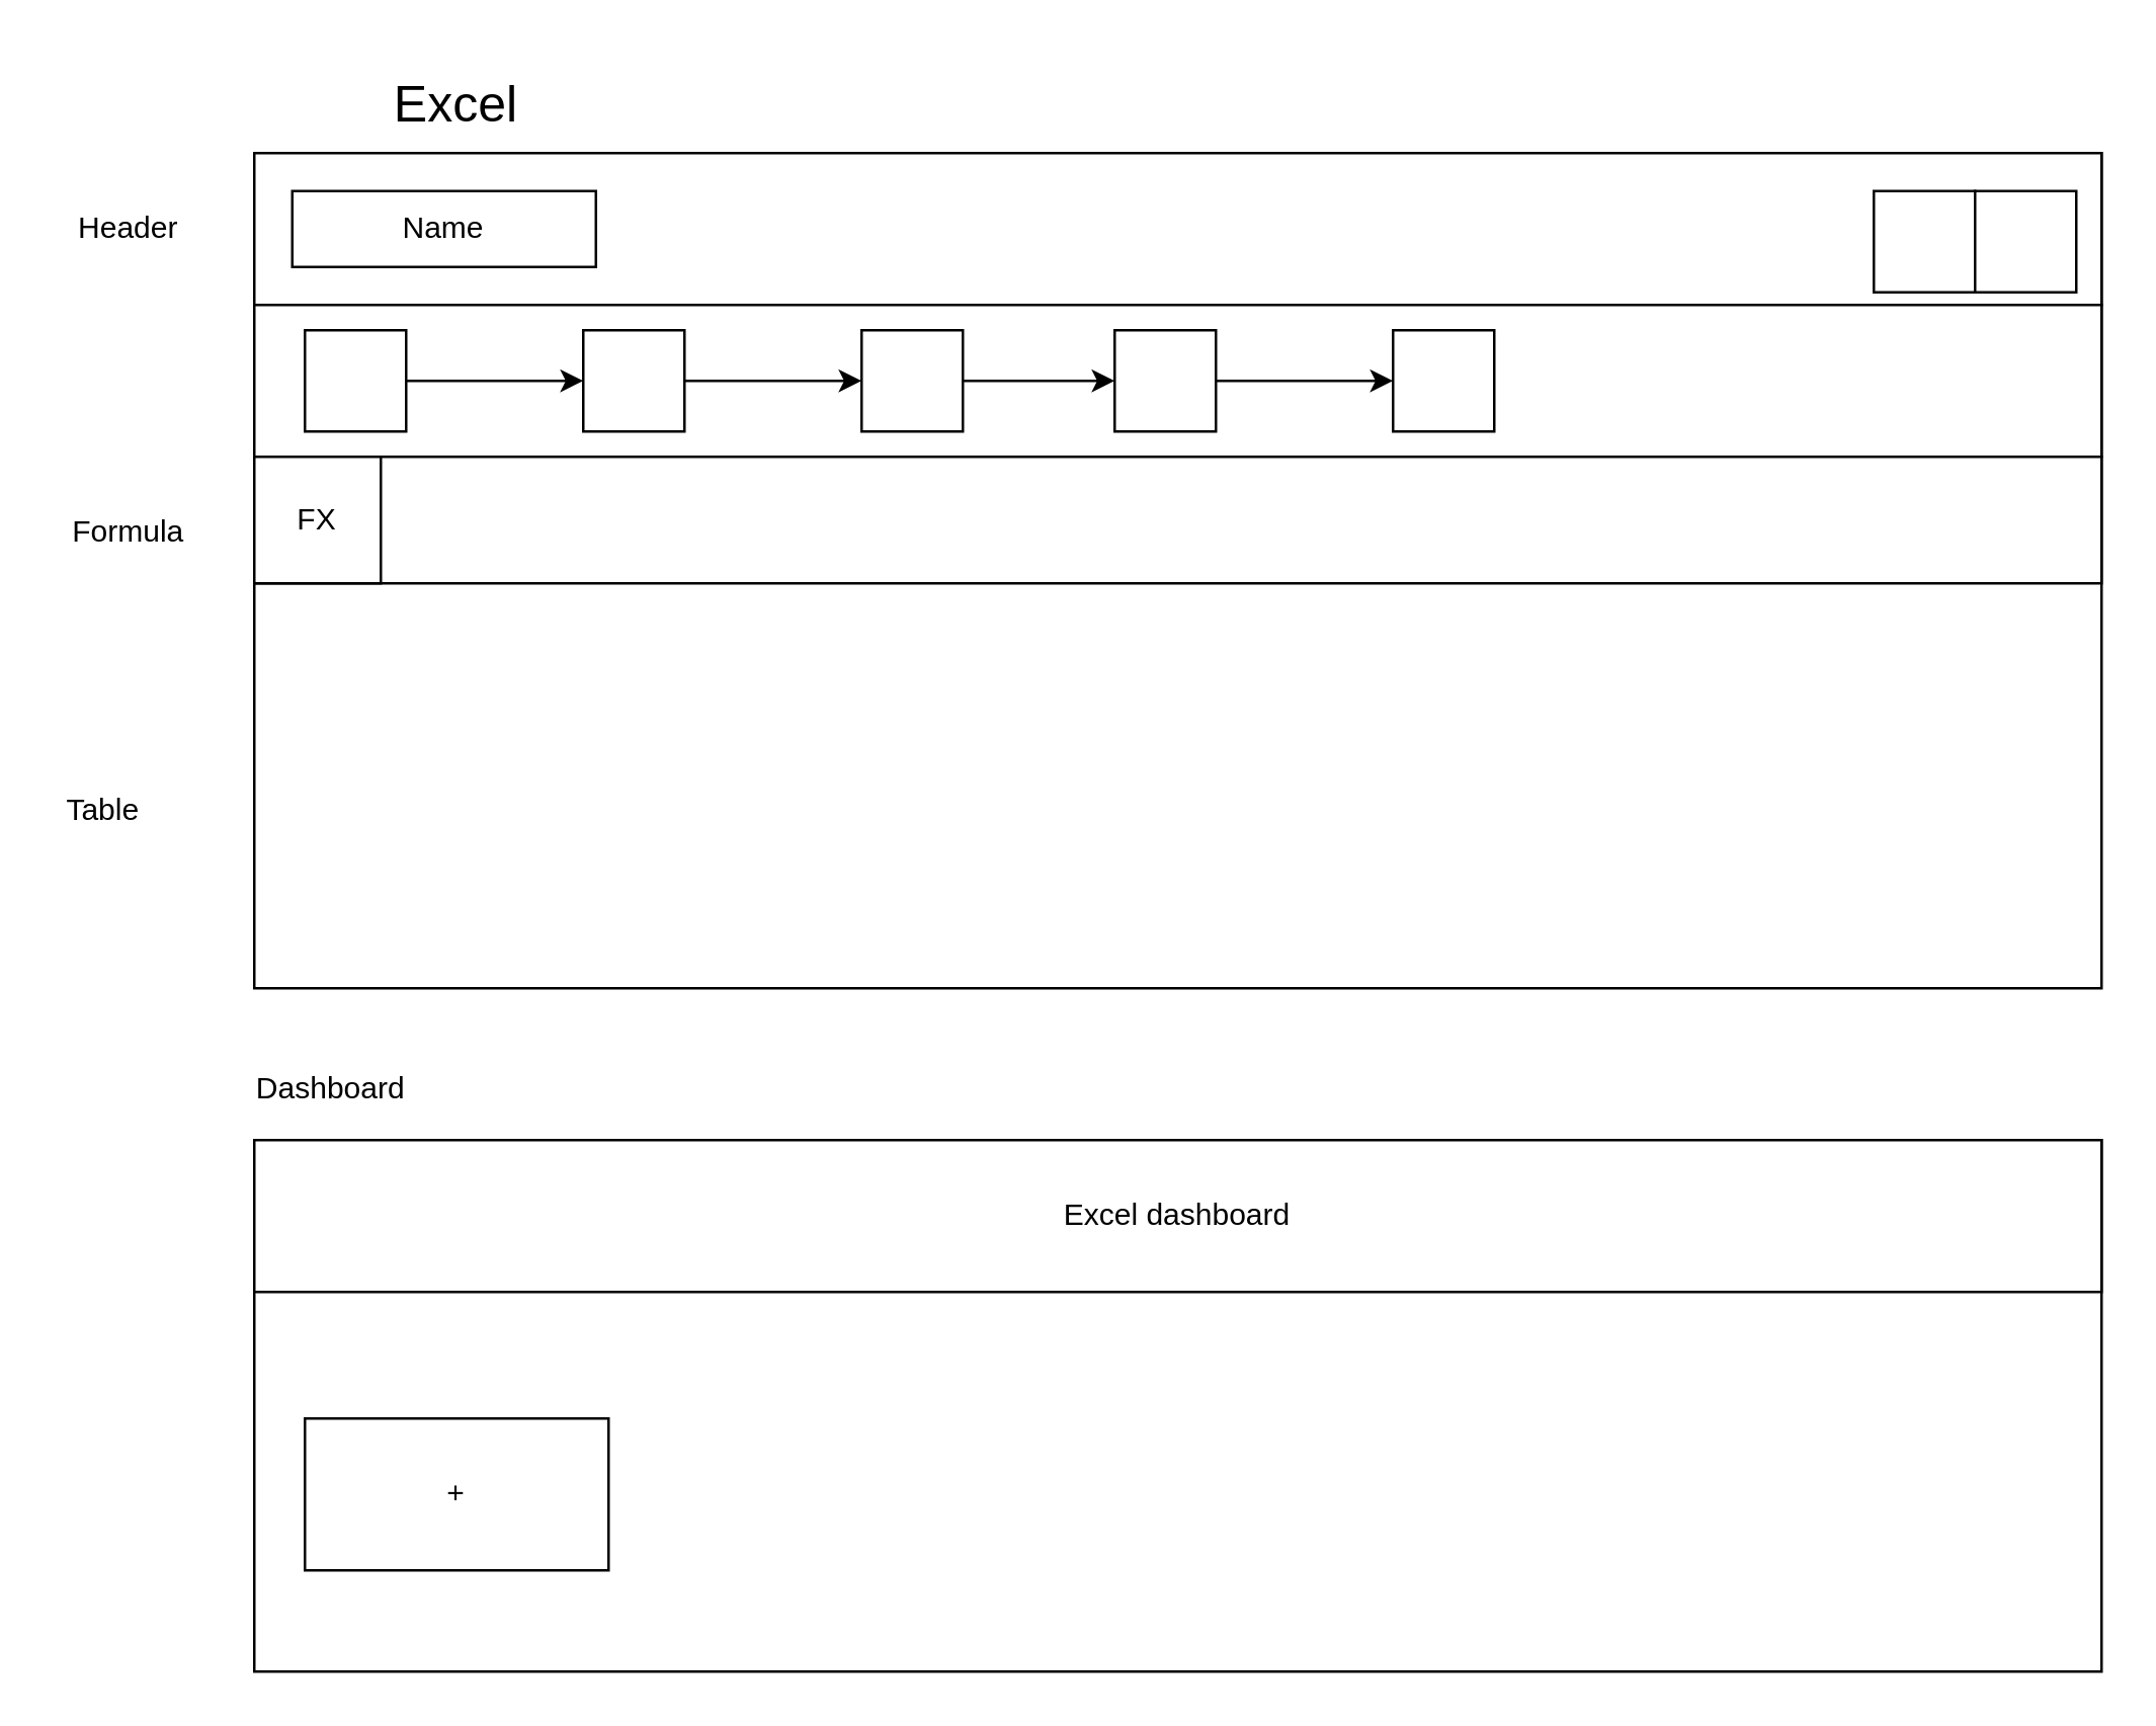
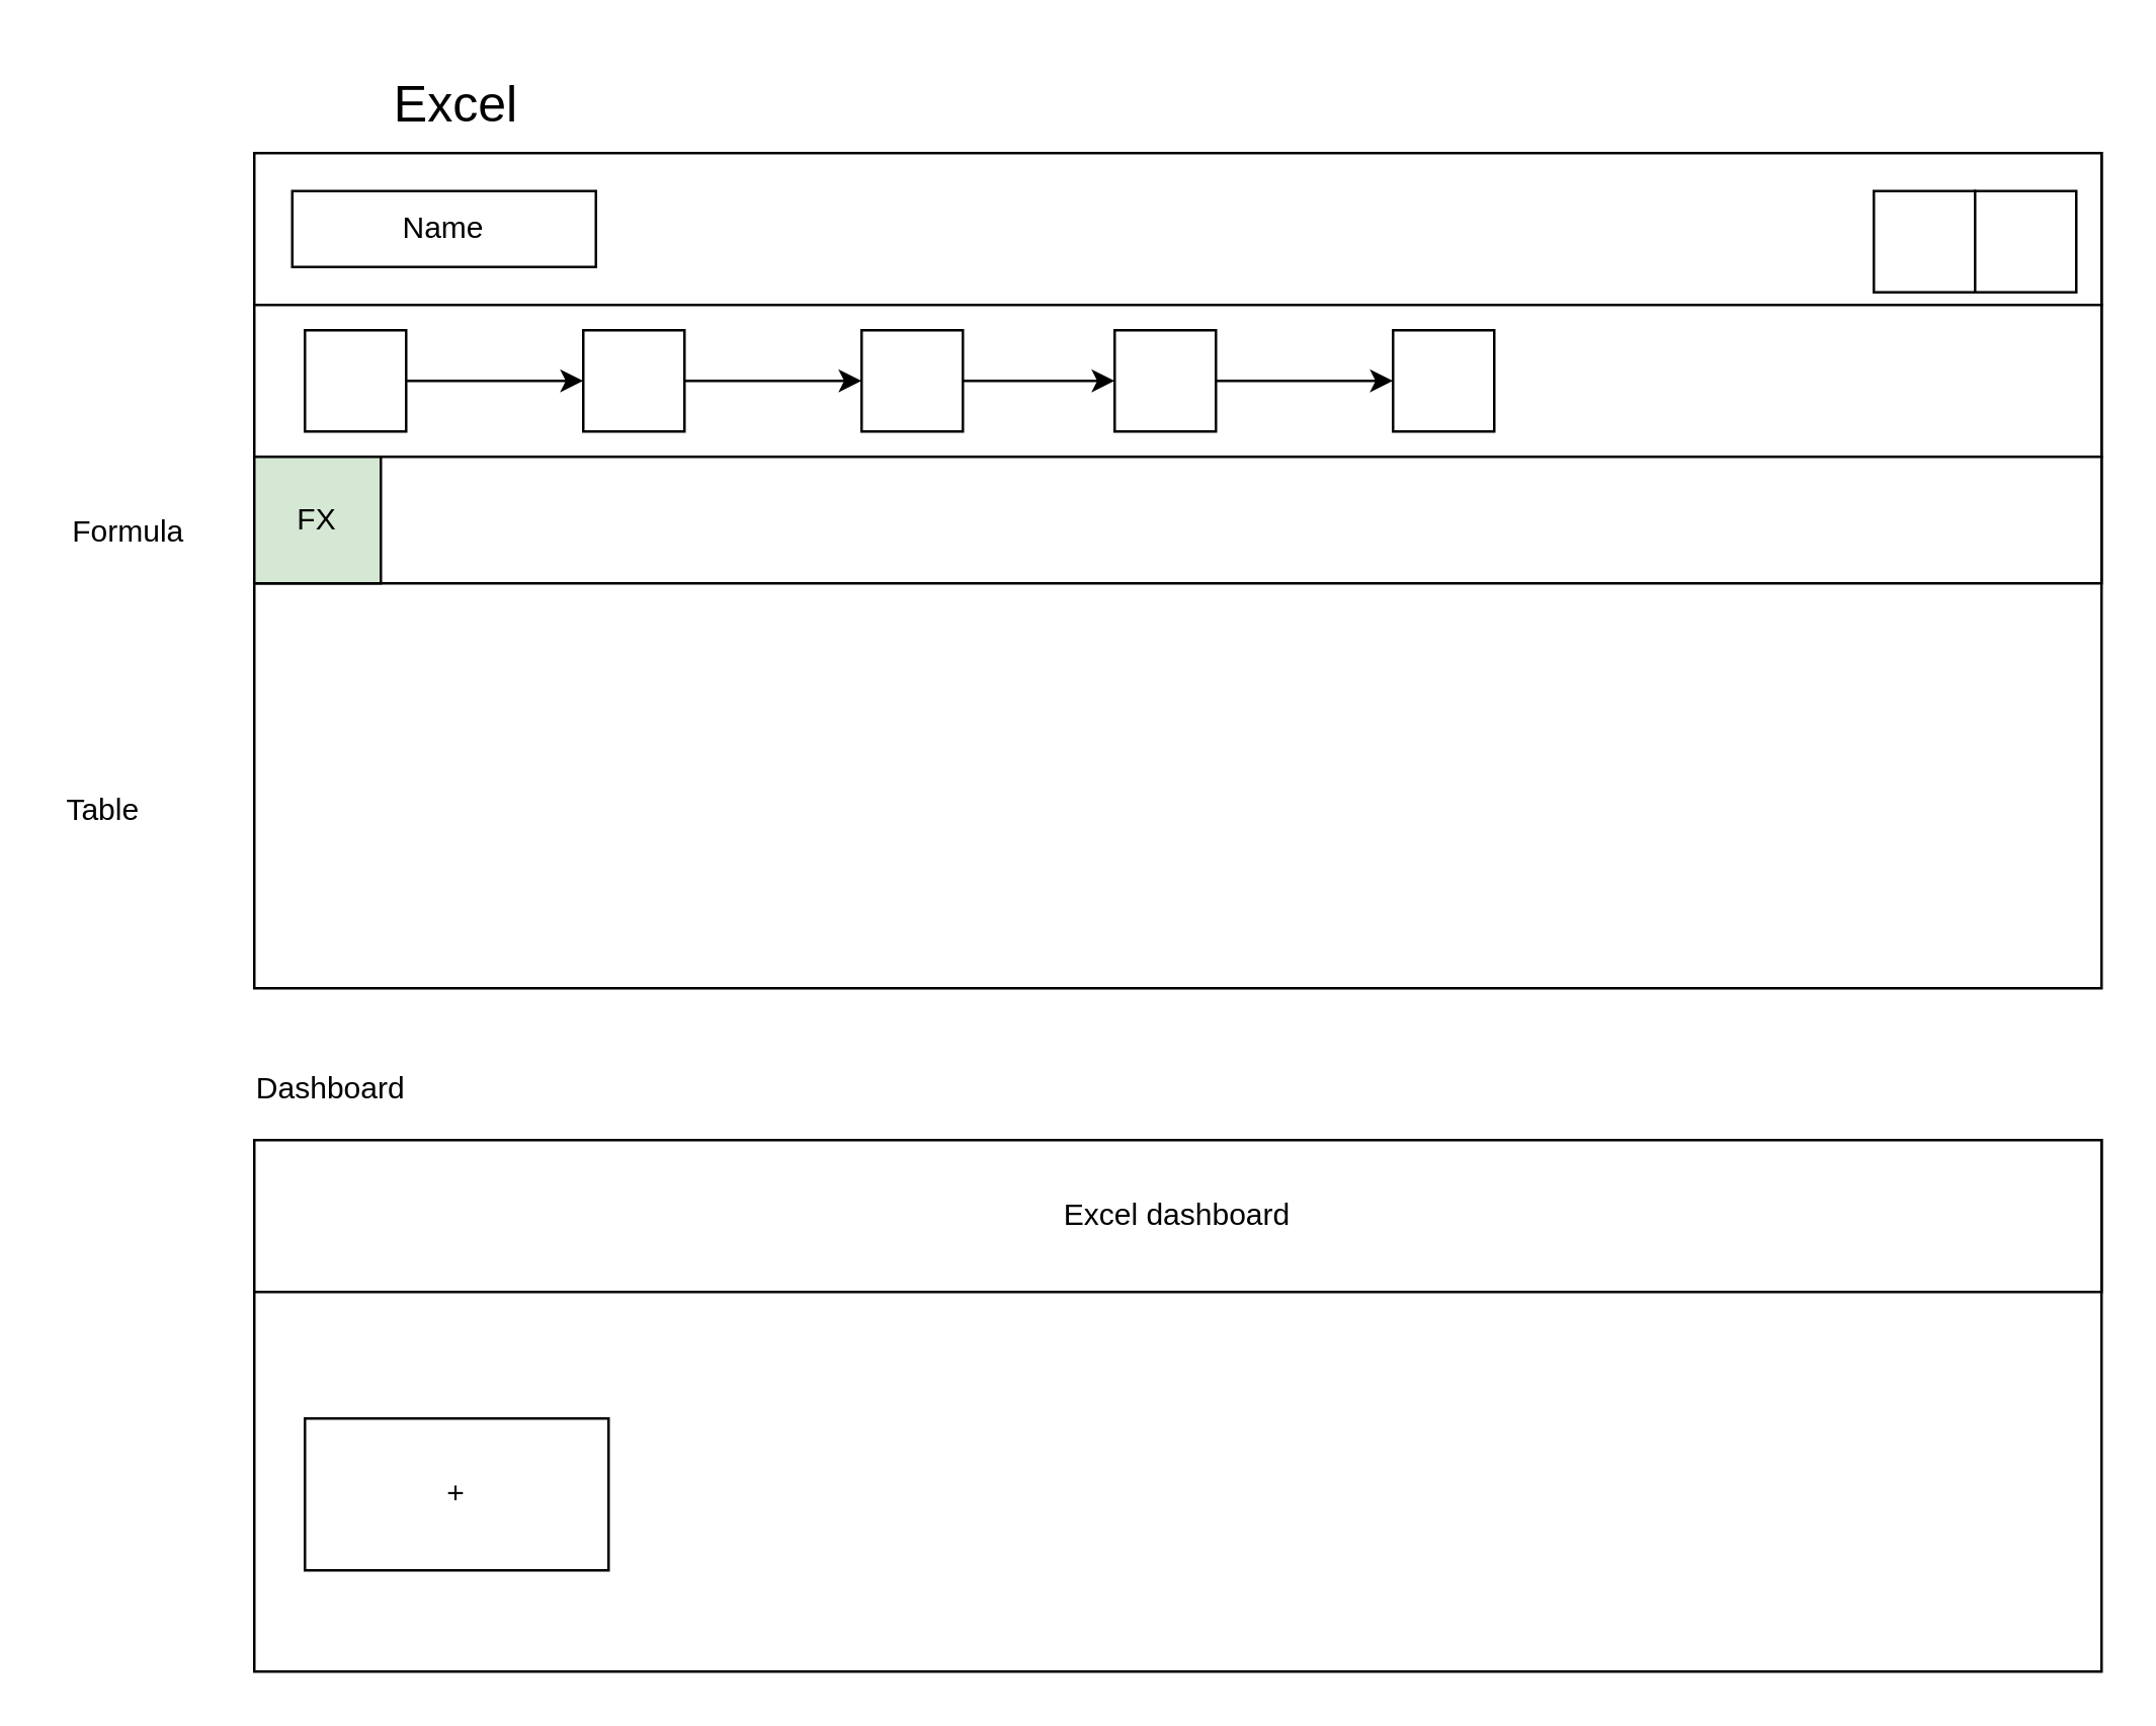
- <mxCell id="9" value="Header" style="text;html=1;align=center;verticalAlign=middle;resizable=0;points=[];autosize=1;" vertex="1" parent="1"><mxGeometry x="20" y="80" width="60" height="20" as="geometry" /></mxCell>
- <mxCell id="20" value="FX" style="whiteSpace=wrap;html=1;aspect=fixed;" vertex="1" parent="1"><mxGeometry x="100" y="180" width="50" height="50" as="geometry" /></mxCell>
+ <mxCell id="20" value="FX" style="whiteSpace=wrap;html=1;aspect=fixed;fillColor=#d5e8d4;" vertex="1" parent="1"><mxGeometry x="100" y="180" width="50" height="50" as="geometry" /></mxCell>
